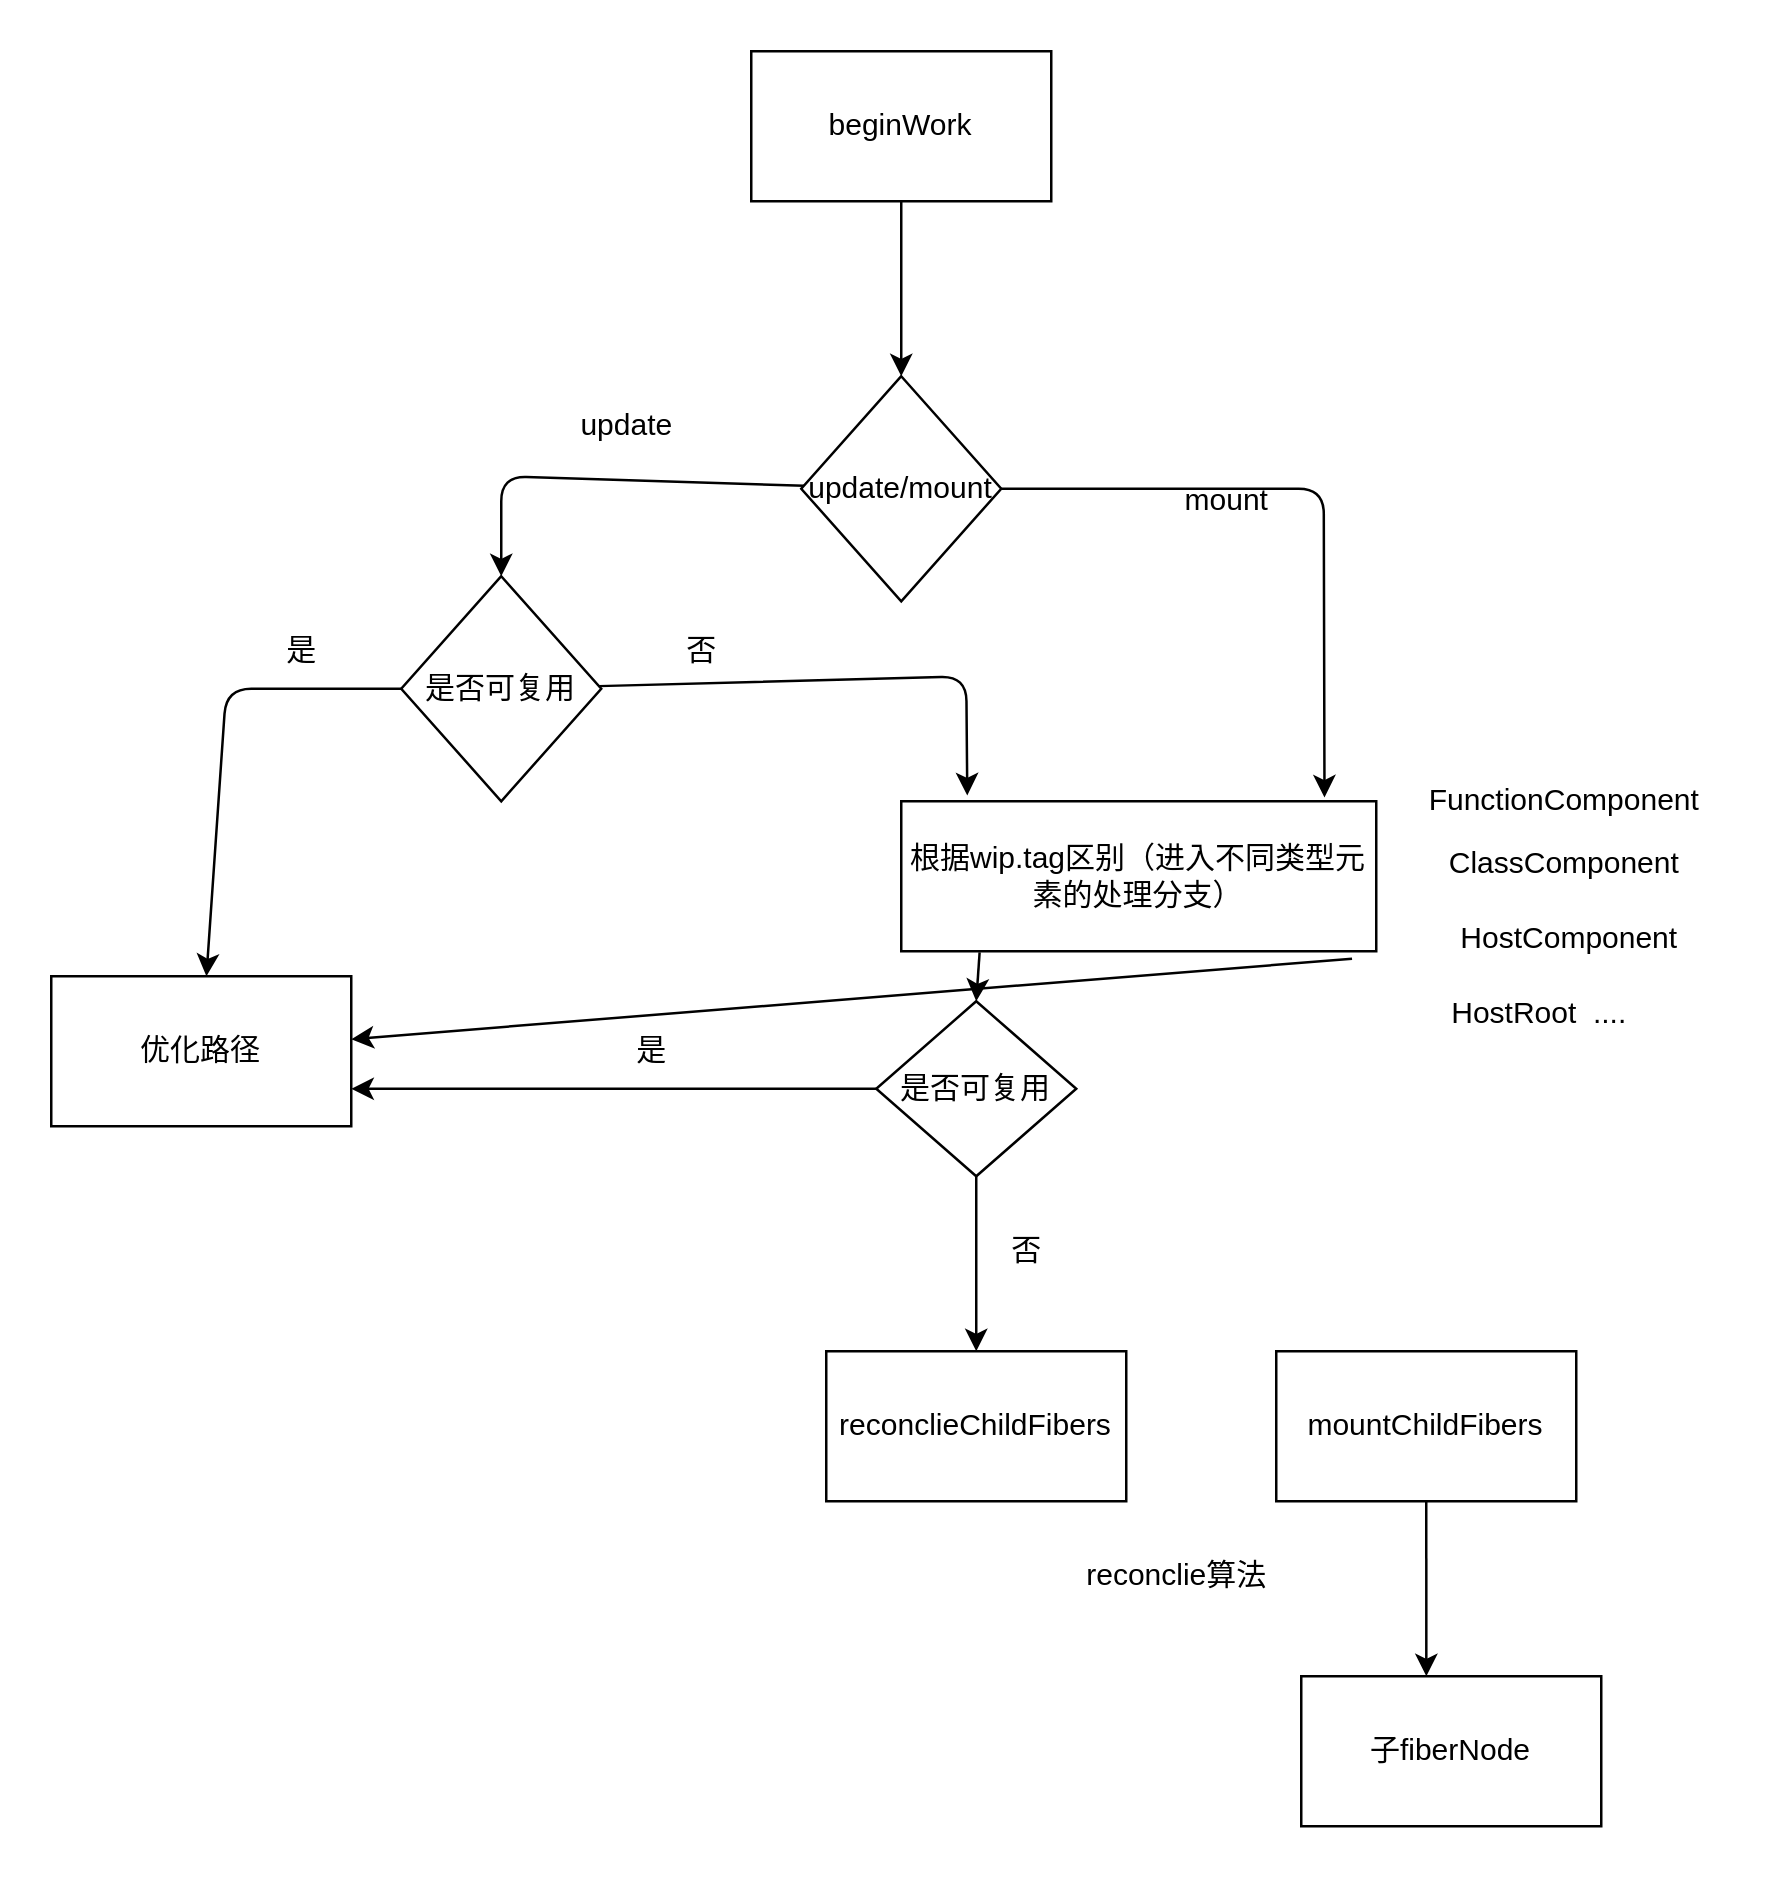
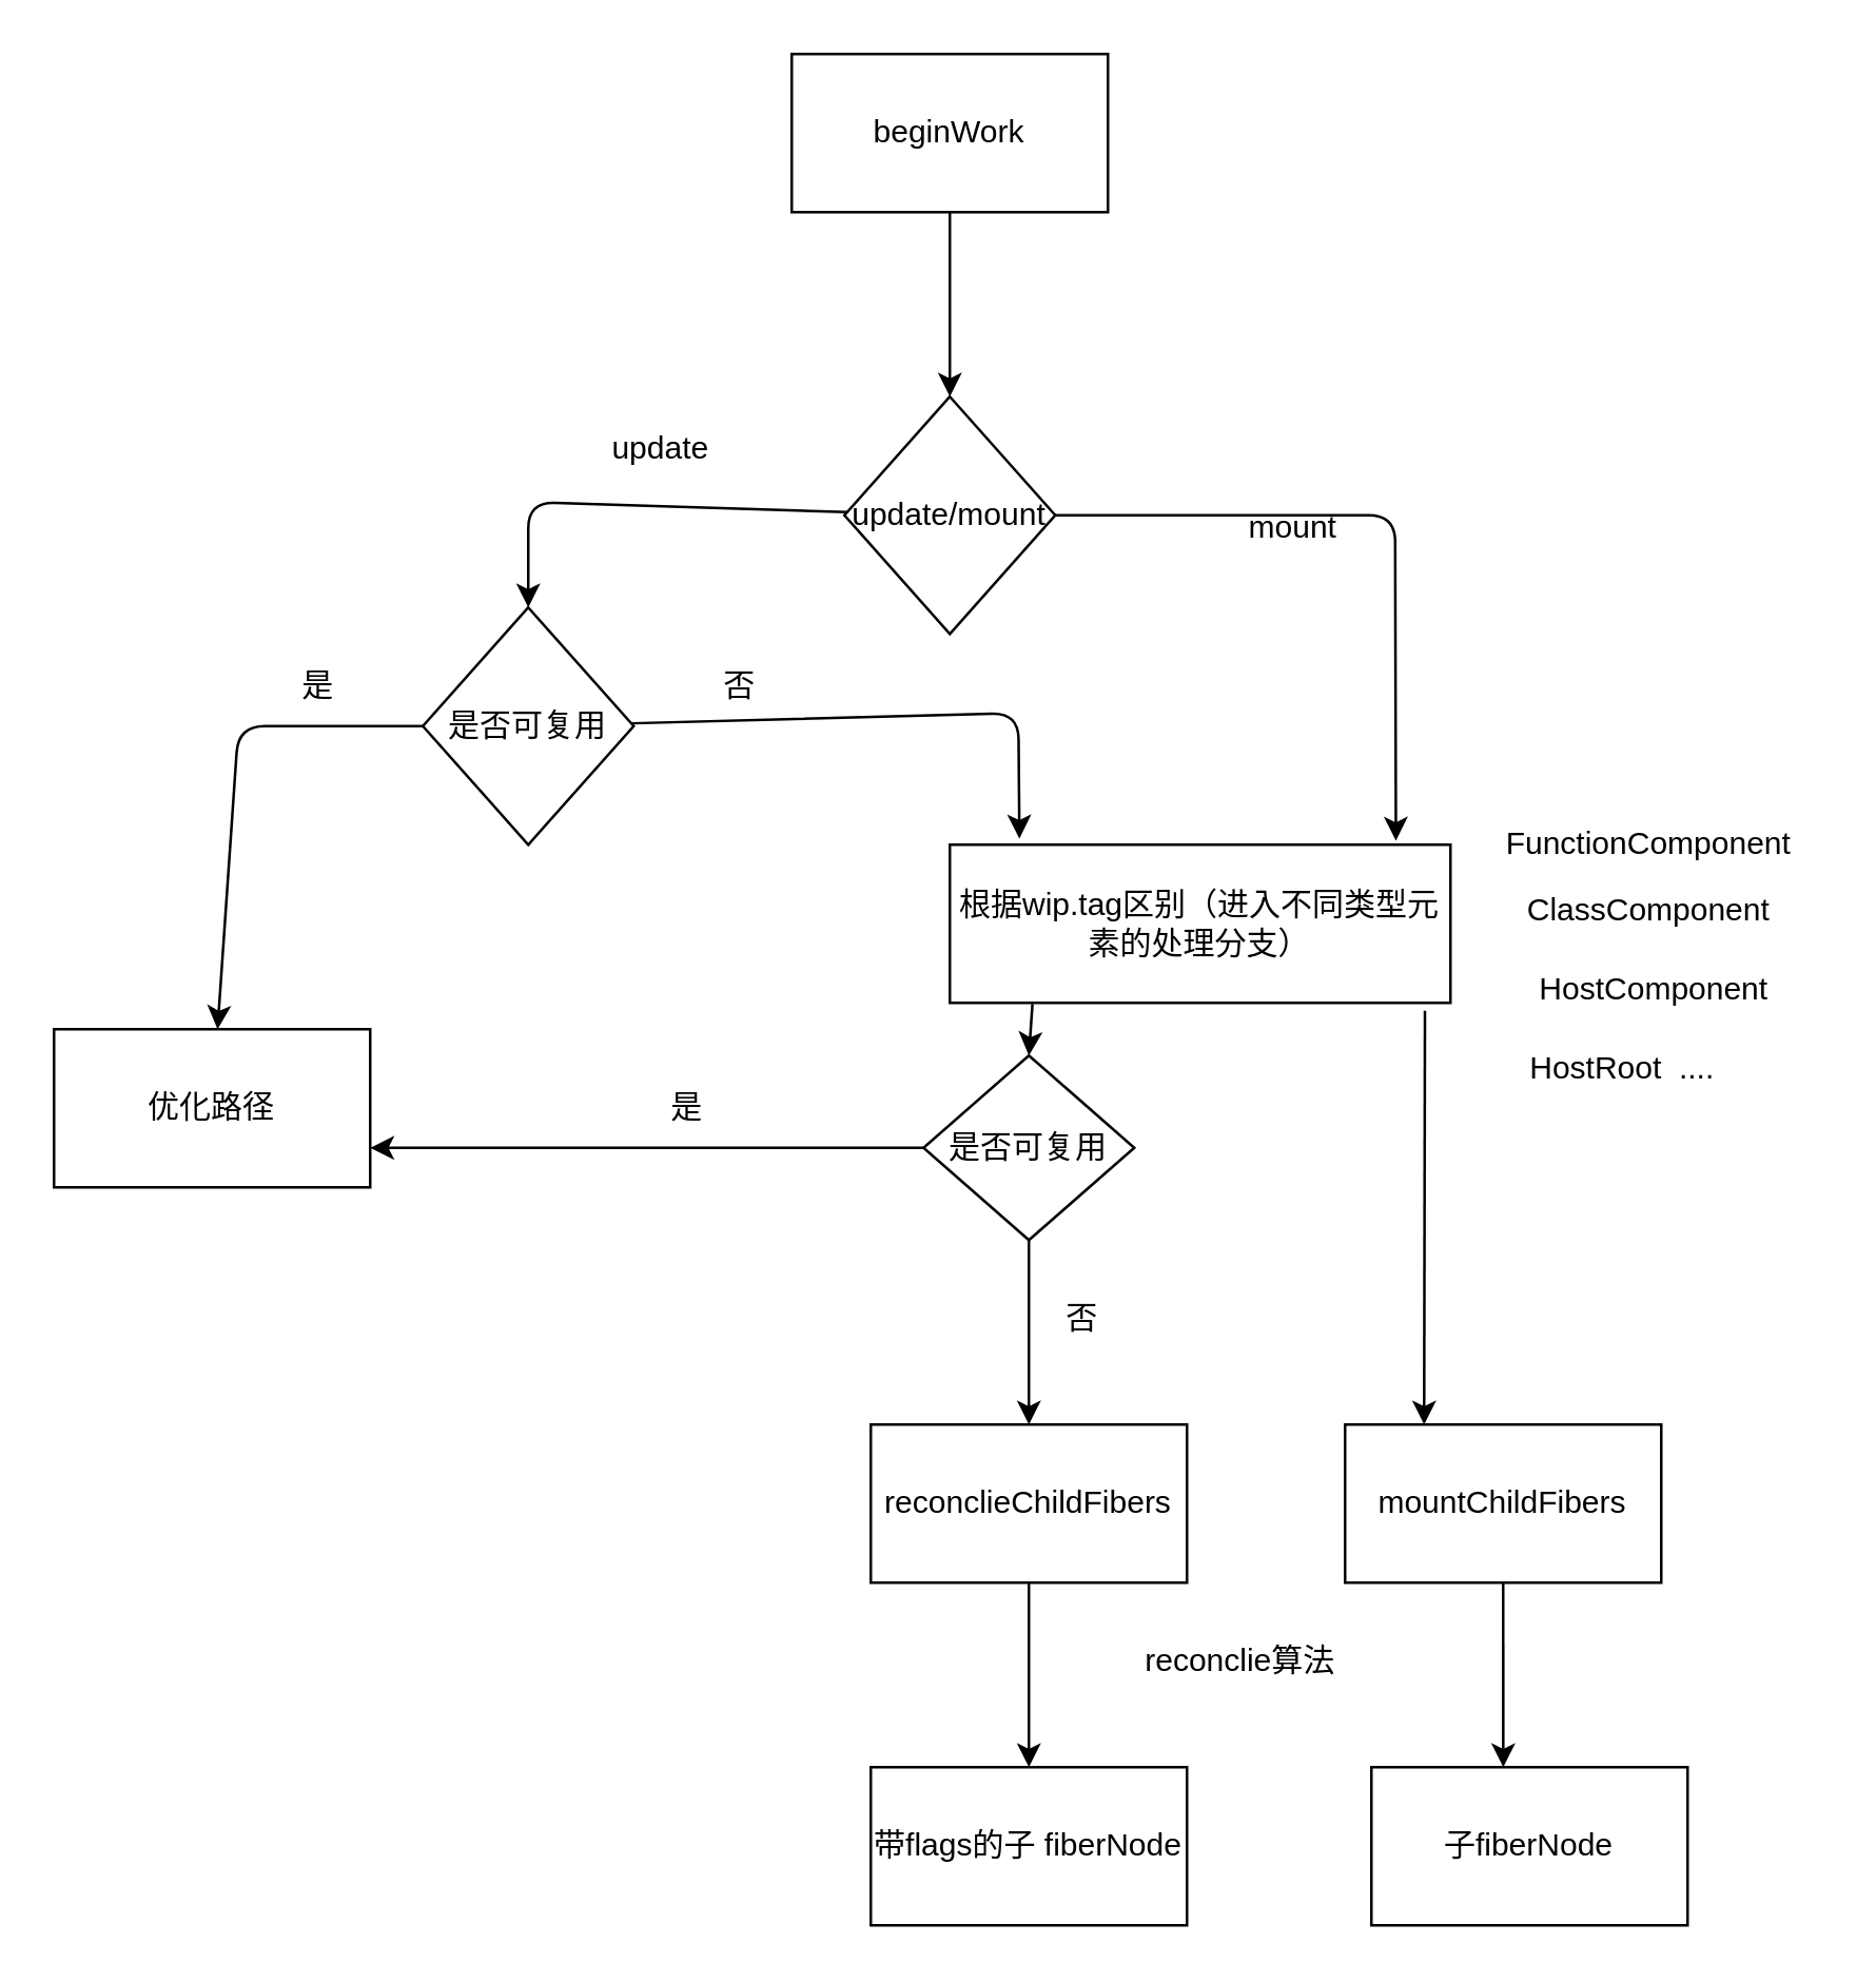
- <mxCell id="14" style="edgeStyle=none;html=1;exitX=0.949;exitY=1.05;exitDx=0;exitDy=0;exitPerimeter=0;" edge="1" parent="1" source="15" target="11"><mxGeometry relative="1" as="geometry" /></mxCell>
+ <mxCell id="14" style="edgeStyle=none;html=1;exitX=0.949;exitY=1.05;exitDx=0;exitDy=0;entryX=0.25;entryY=0;entryDx=0;entryDy=0;exitPerimeter=0;" edge="1" parent="1" source="15" target="32"><mxGeometry relative="1" as="geometry" /></mxCell>
+ <mxCell id="20" value="" style="edgeStyle=none;html=1;" edge="1" parent="1" source="21" target="24"><mxGeometry relative="1" as="geometry" /></mxCell>
+ <mxCell id="24" value="带flags的子 fiberNode" style="whiteSpace=wrap;html=1;" vertex="1" parent="1"><mxGeometry x="330" y="670" width="120" height="60" as="geometry" /></mxCell>
